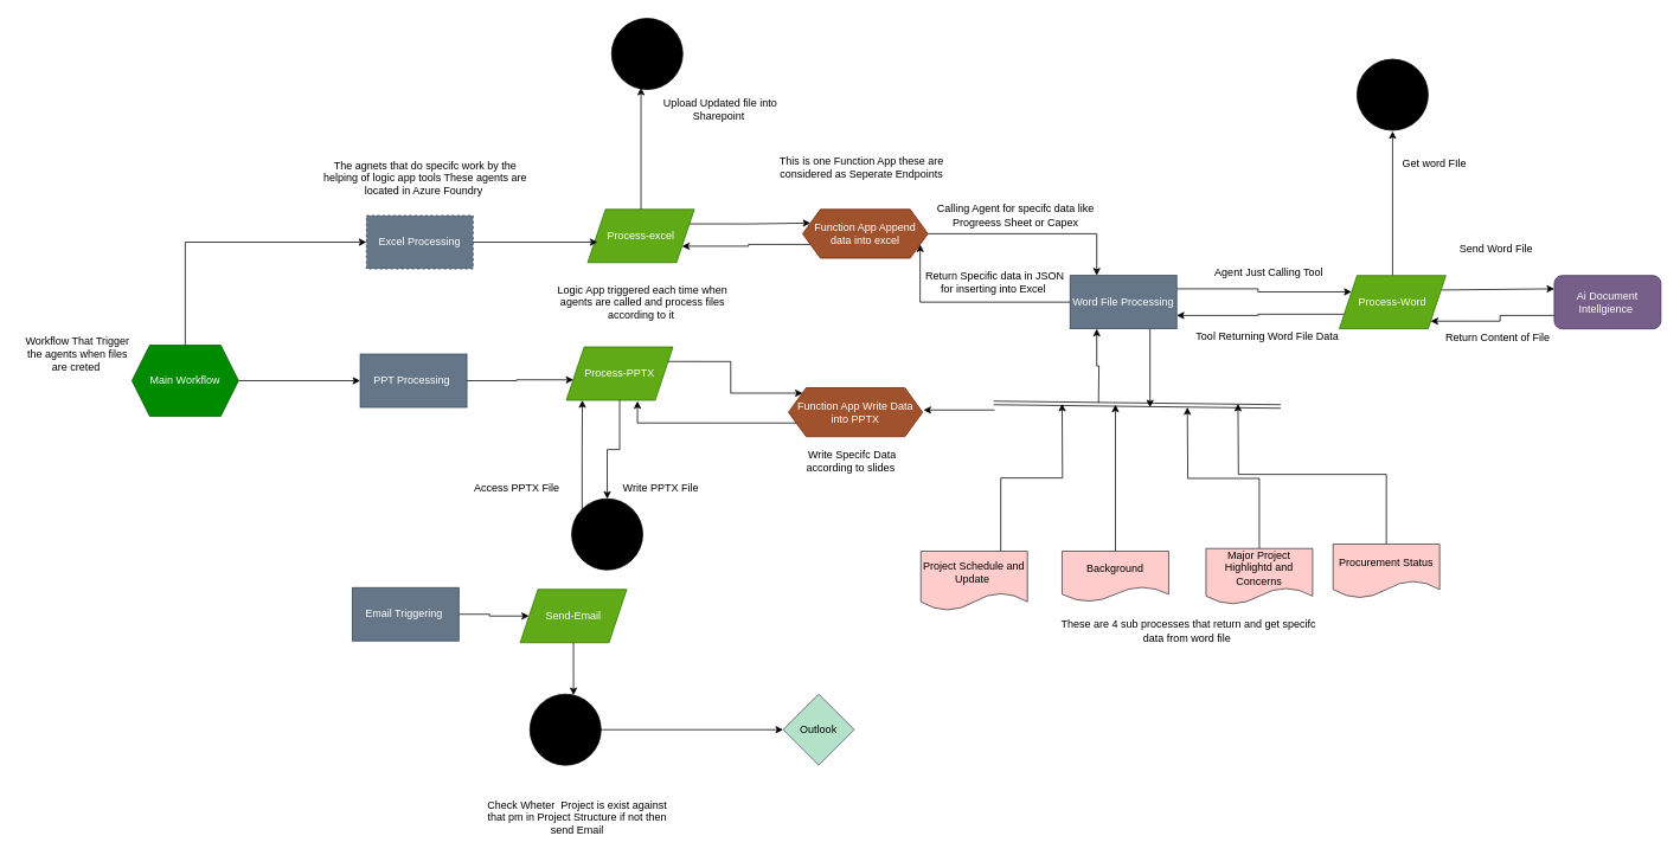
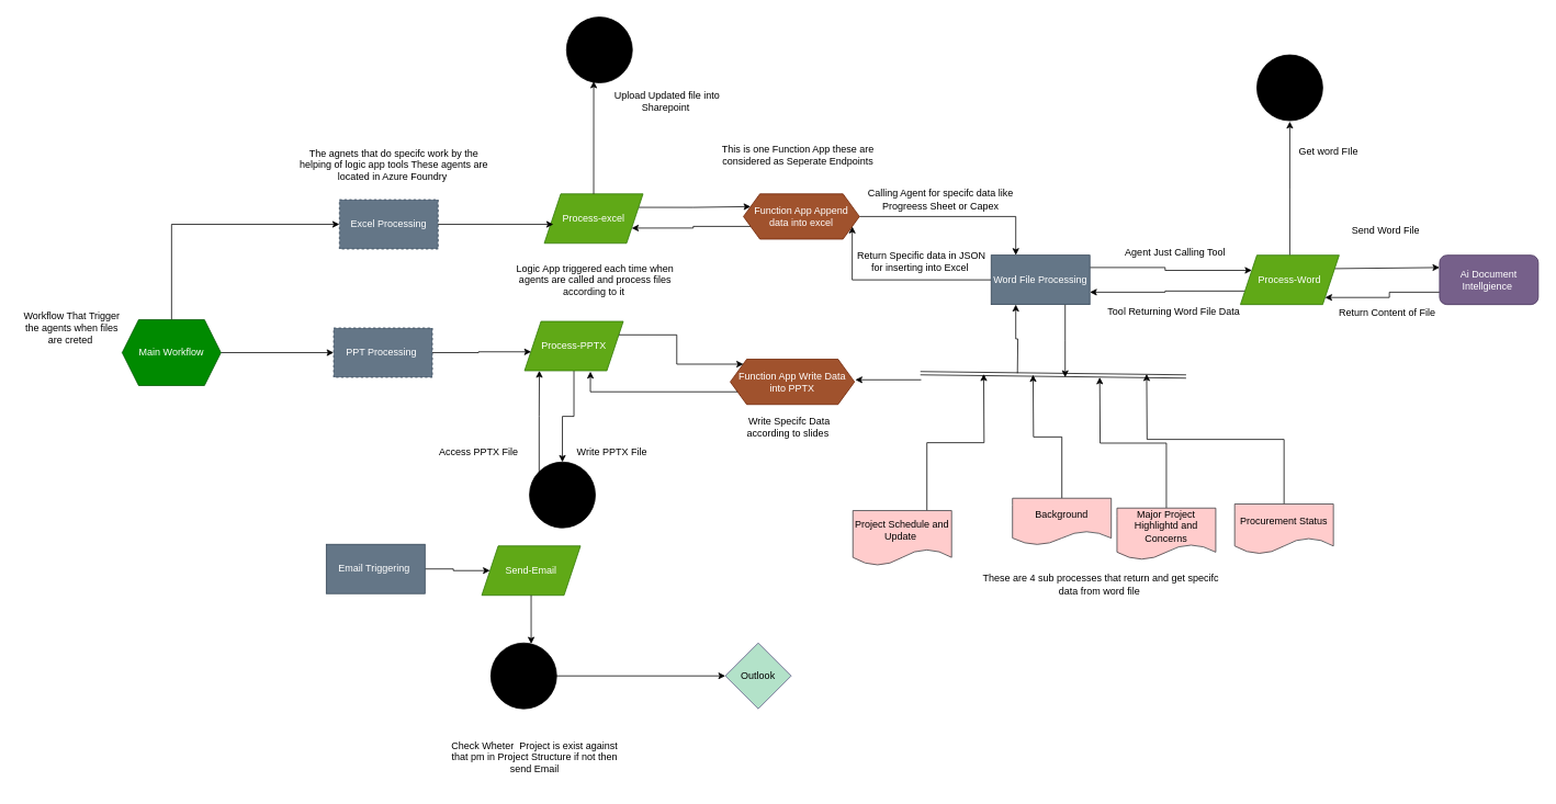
- <mxCell id="12" value="PPT Processing&amp;nbsp;" style="rounded=0;whiteSpace=wrap;html=1;fillColor=#647687;fontColor=#ffffff;strokeColor=#314354;" parent="1" vertex="1"><mxGeometry x="405" y="398" width="120" height="60" as="geometry" /></mxCell>
+ <mxCell id="12" value="PPT Processing&amp;nbsp;" style="rounded=0;whiteSpace=wrap;html=1;fillColor=#647687;fontColor=#ffffff;strokeColor=#314354;dashed=1;" parent="1" vertex="1"><mxGeometry x="405" y="398" width="120" height="60" as="geometry" /></mxCell>
- <mxCell id="56" value="Background" style="shape=document;whiteSpace=wrap;html=1;boundedLbl=1;fillColor=light-dark(#ffcccc, #484242);strokeColor=#36393d;" parent="1" vertex="1"><mxGeometry x="1195" y="620" width="120" height="57" as="geometry" /></mxCell>
+ <mxCell id="56" value="Background" style="shape=document;whiteSpace=wrap;html=1;boundedLbl=1;fillColor=light-dark(#ffcccc, #484242);strokeColor=#36393d;" parent="1" vertex="1"><mxGeometry x="1230" y="605" width="120" height="57" as="geometry" /></mxCell>
